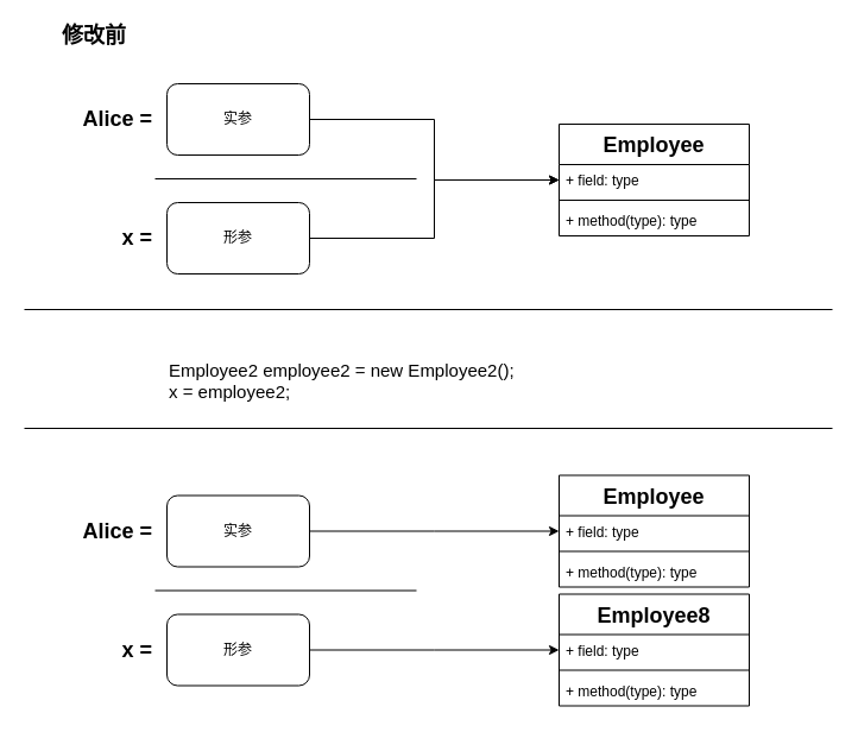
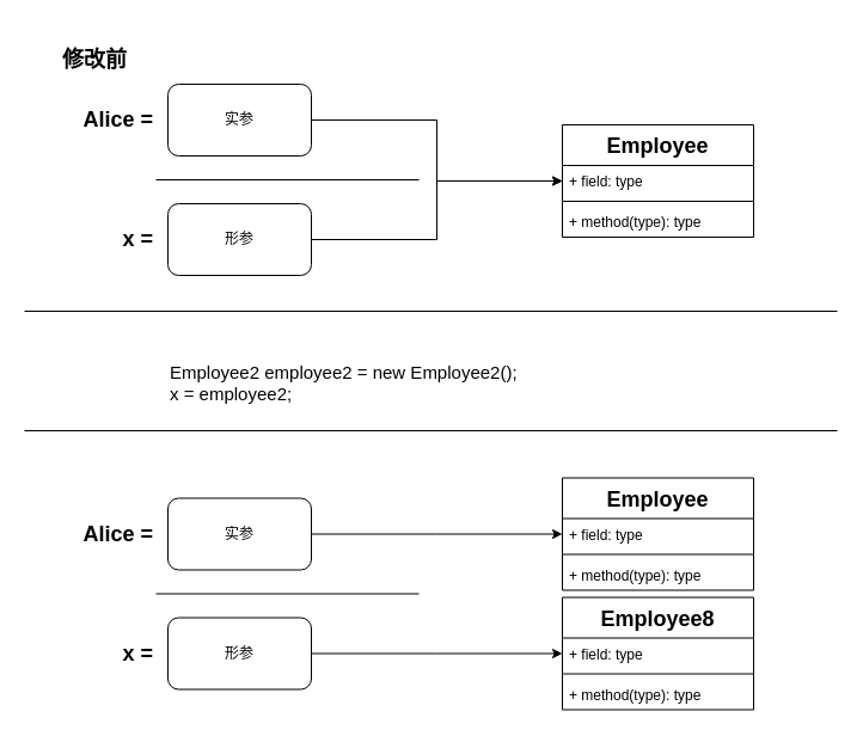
- <mxCell id="13" value="修改前" style="text;html=1;strokeColor=none;fillColor=none;align=left;verticalAlign=middle;whiteSpace=wrap;rounded=0;fontSize=18;fontStyle=1" vertex="1" parent="1"><mxGeometry x="50" y="20" width="80" height="20" as="geometry" /></mxCell>
+ <mxCell id="13" value="修改前" style="text;html=1;strokeColor=none;fillColor=none;align=left;verticalAlign=middle;whiteSpace=wrap;rounded=0;fontSize=18;fontStyle=1" vertex="1" parent="1"><mxGeometry x="50" y="40" width="80" height="20" as="geometry" /></mxCell>
